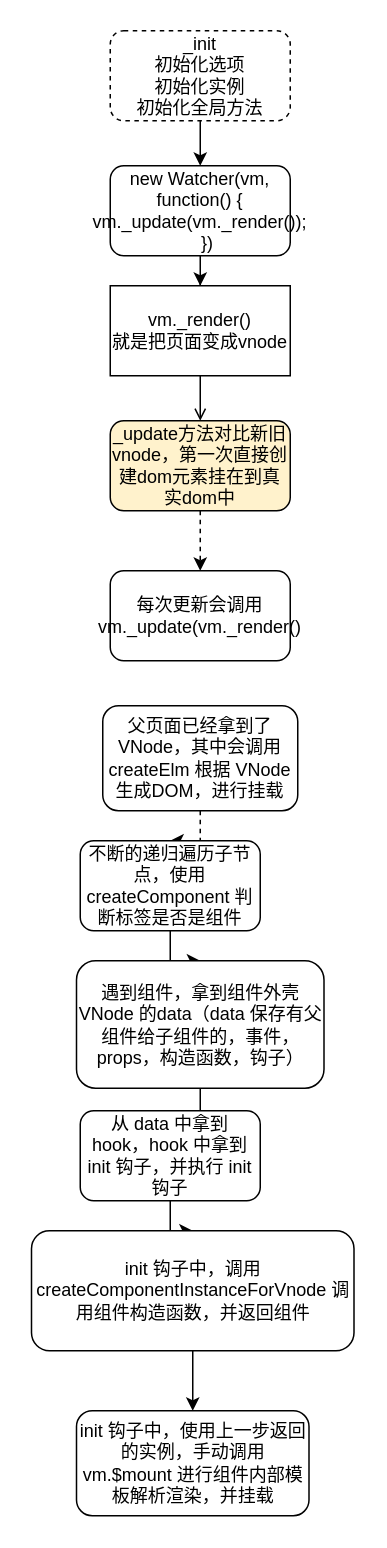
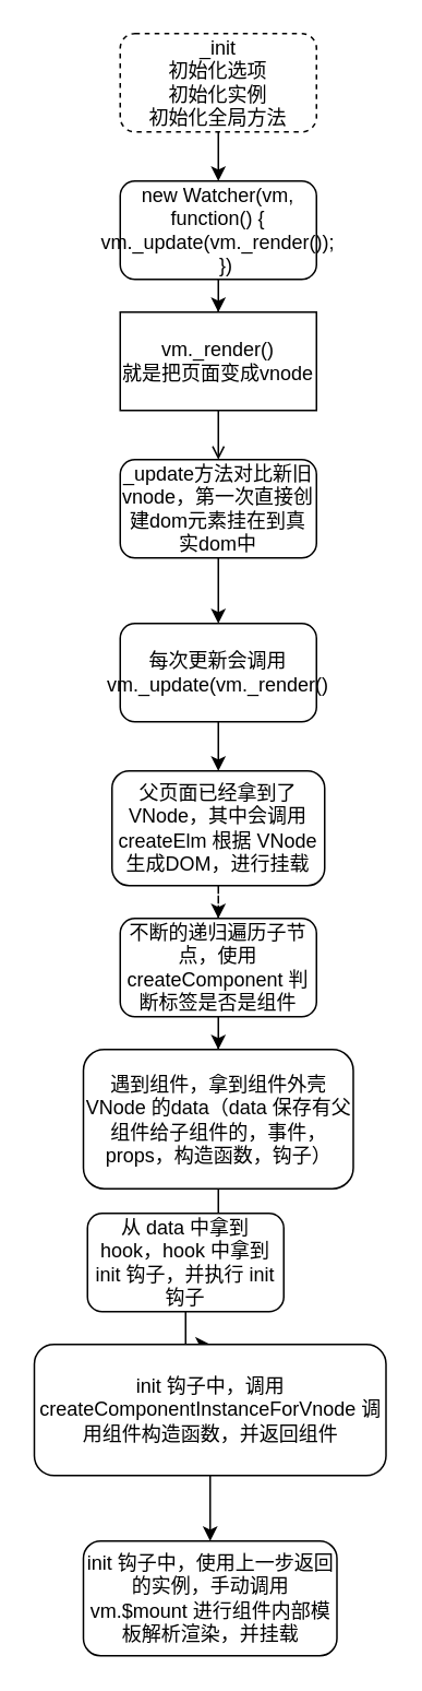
- <mxCell id="9" value="_update方法对比新旧vnode，第一次直接创建dom元素挂在到真实dom中" style="whiteSpace=wrap;html=1;rounded=1;fillColor=#fff2cc;" vertex="1" parent="1"><mxGeometry x="73" y="280" width="120" height="60" as="geometry" /></mxCell>
+ <mxCell id="9" value="_update方法对比新旧vnode，第一次直接创建dom元素挂在到真实dom中" style="whiteSpace=wrap;html=1;rounded=1;" vertex="1" parent="1"><mxGeometry x="73" y="280" width="120" height="60" as="geometry" /></mxCell>
- <mxCell id="8" value="" style="edgeStyle=orthogonalEdgeStyle;rounded=0;orthogonalLoop=1;jettySize=auto;html=1;dashed=1;" edge="1" parent="1" source="9" target="11"><mxGeometry relative="1" as="geometry" /></mxCell>
+ <mxCell id="8" value="" style="edgeStyle=orthogonalEdgeStyle;rounded=0;orthogonalLoop=1;jettySize=auto;html=1;" edge="1" parent="1" source="9" target="11"><mxGeometry relative="1" as="geometry" /></mxCell>
+ <mxCell id="10" value="" style="edgeStyle=orthogonalEdgeStyle;rounded=0;orthogonalLoop=1;jettySize=auto;html=1;" edge="1" parent="1" source="11" target="13"><mxGeometry relative="1" as="geometry" /></mxCell>
- <mxCell id="15" value="不断的递归遍历子节点，使用 createComponent 判断标签是否是组件" style="whiteSpace=wrap;html=1;rounded=1;" vertex="1" parent="1"><mxGeometry x="53" y="560" width="120" height="60" as="geometry" /></mxCell>
+ <mxCell id="15" value="不断的递归遍历子节点，使用 createComponent 判断标签是否是组件" style="whiteSpace=wrap;html=1;rounded=1;" vertex="1" parent="1"><mxGeometry x="73" y="560" width="120" height="60" as="geometry" /></mxCell>
